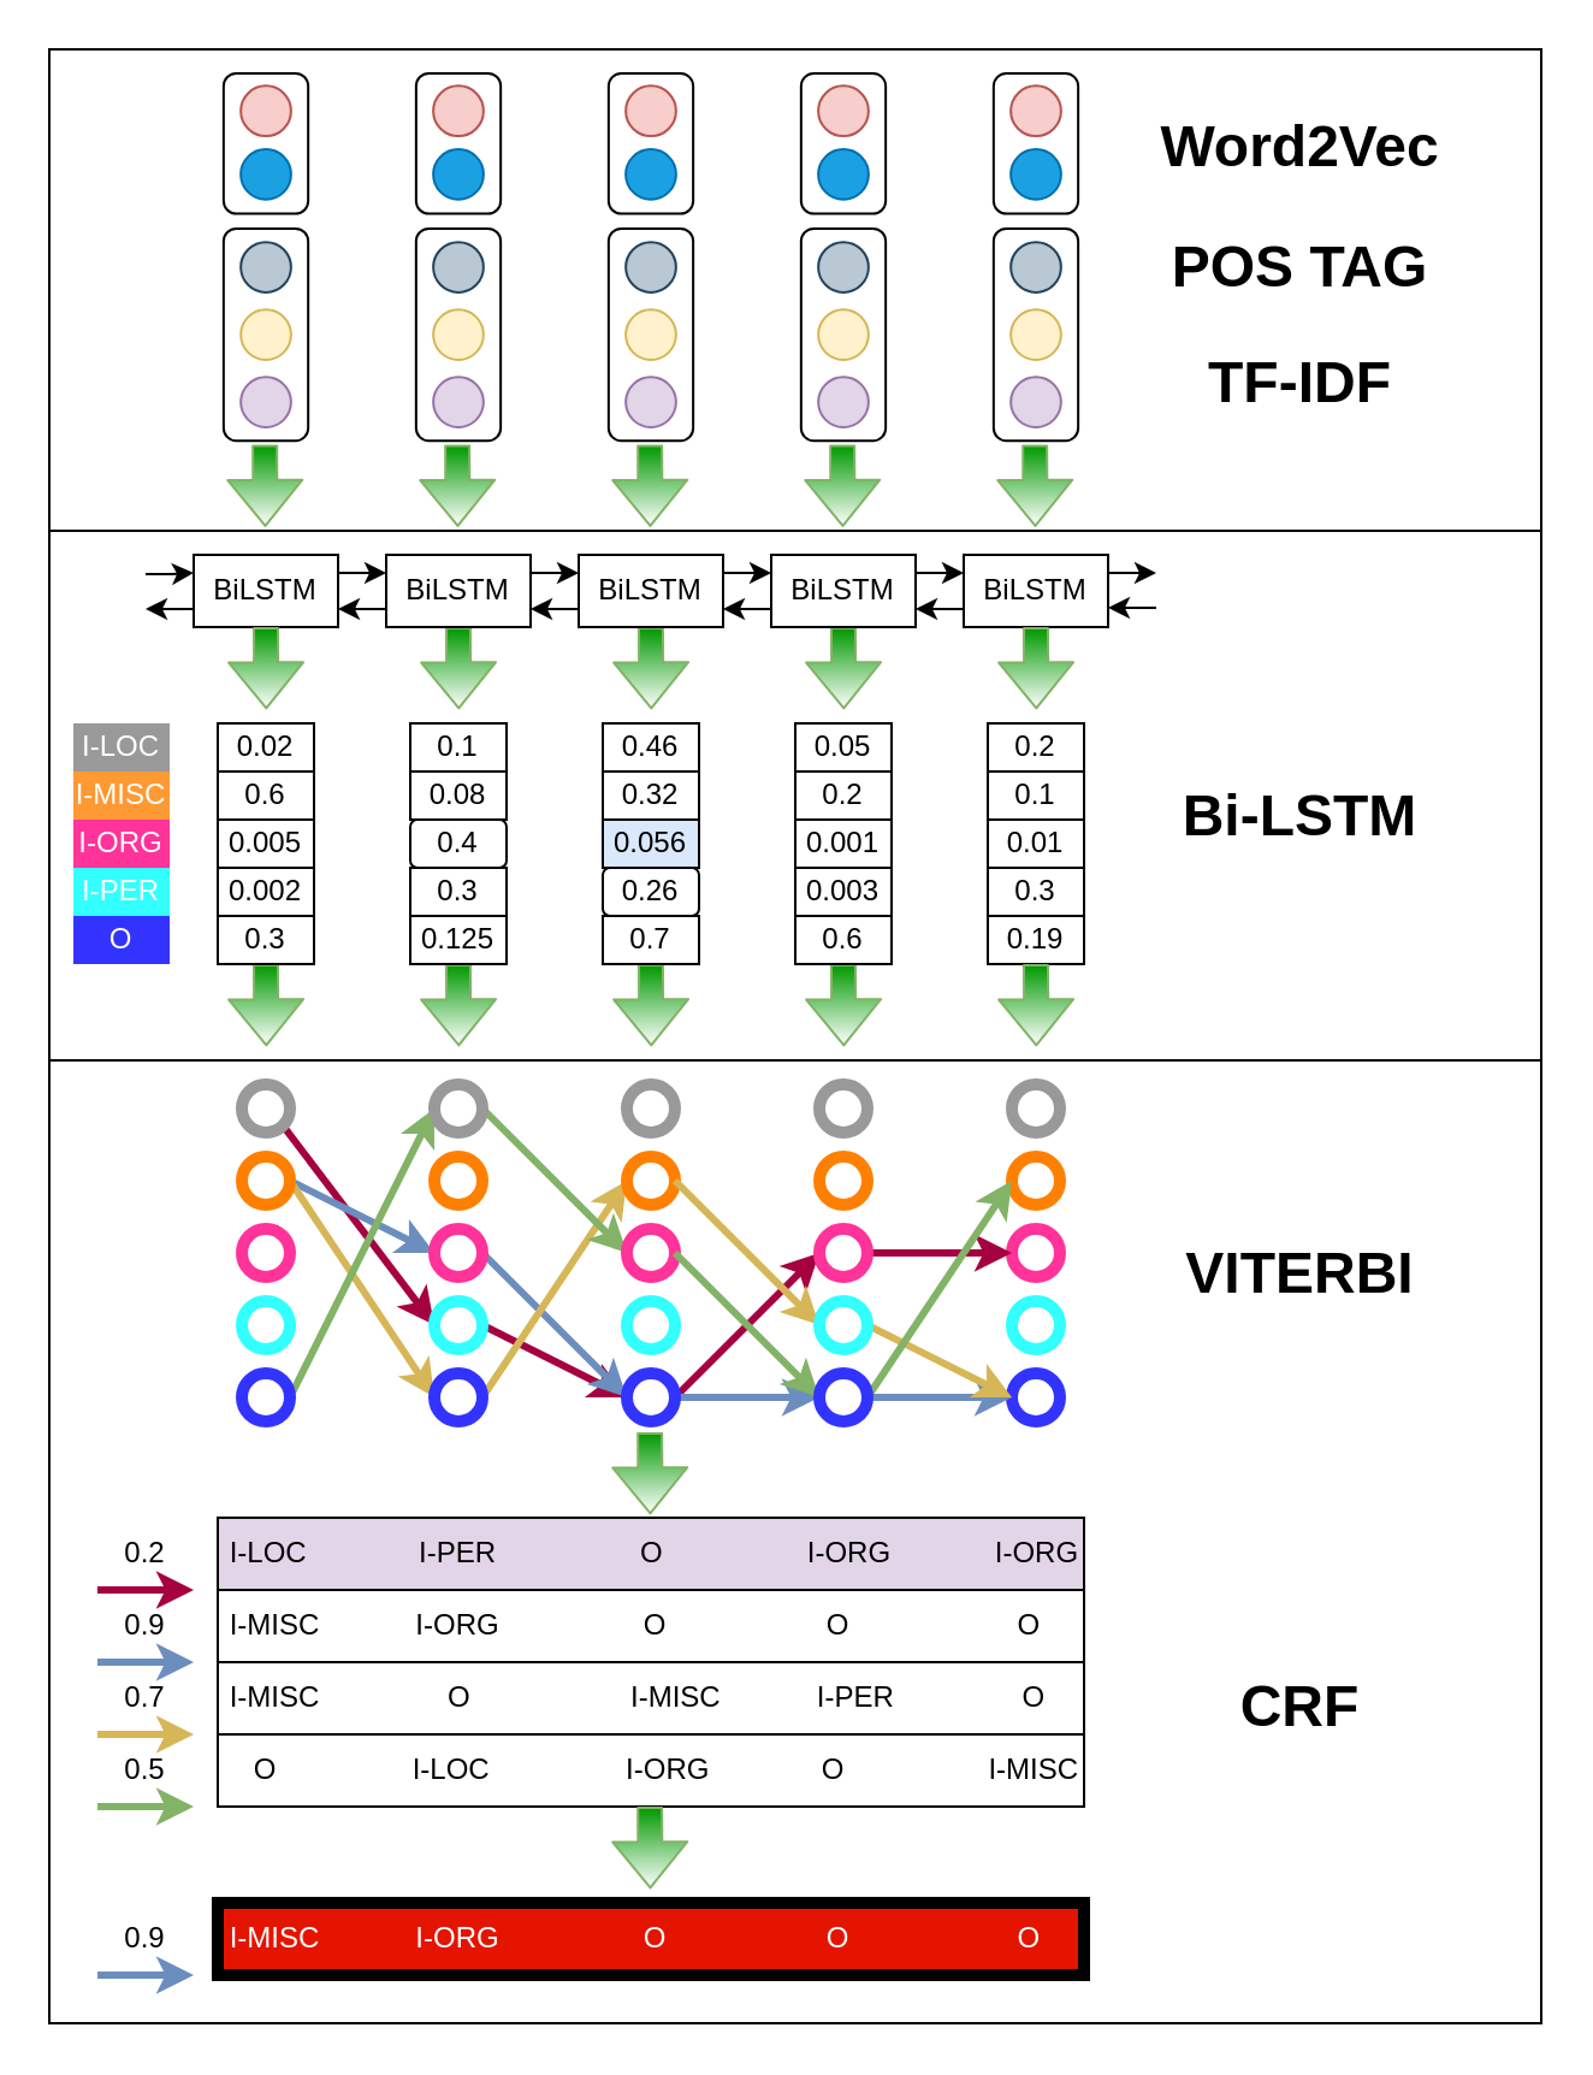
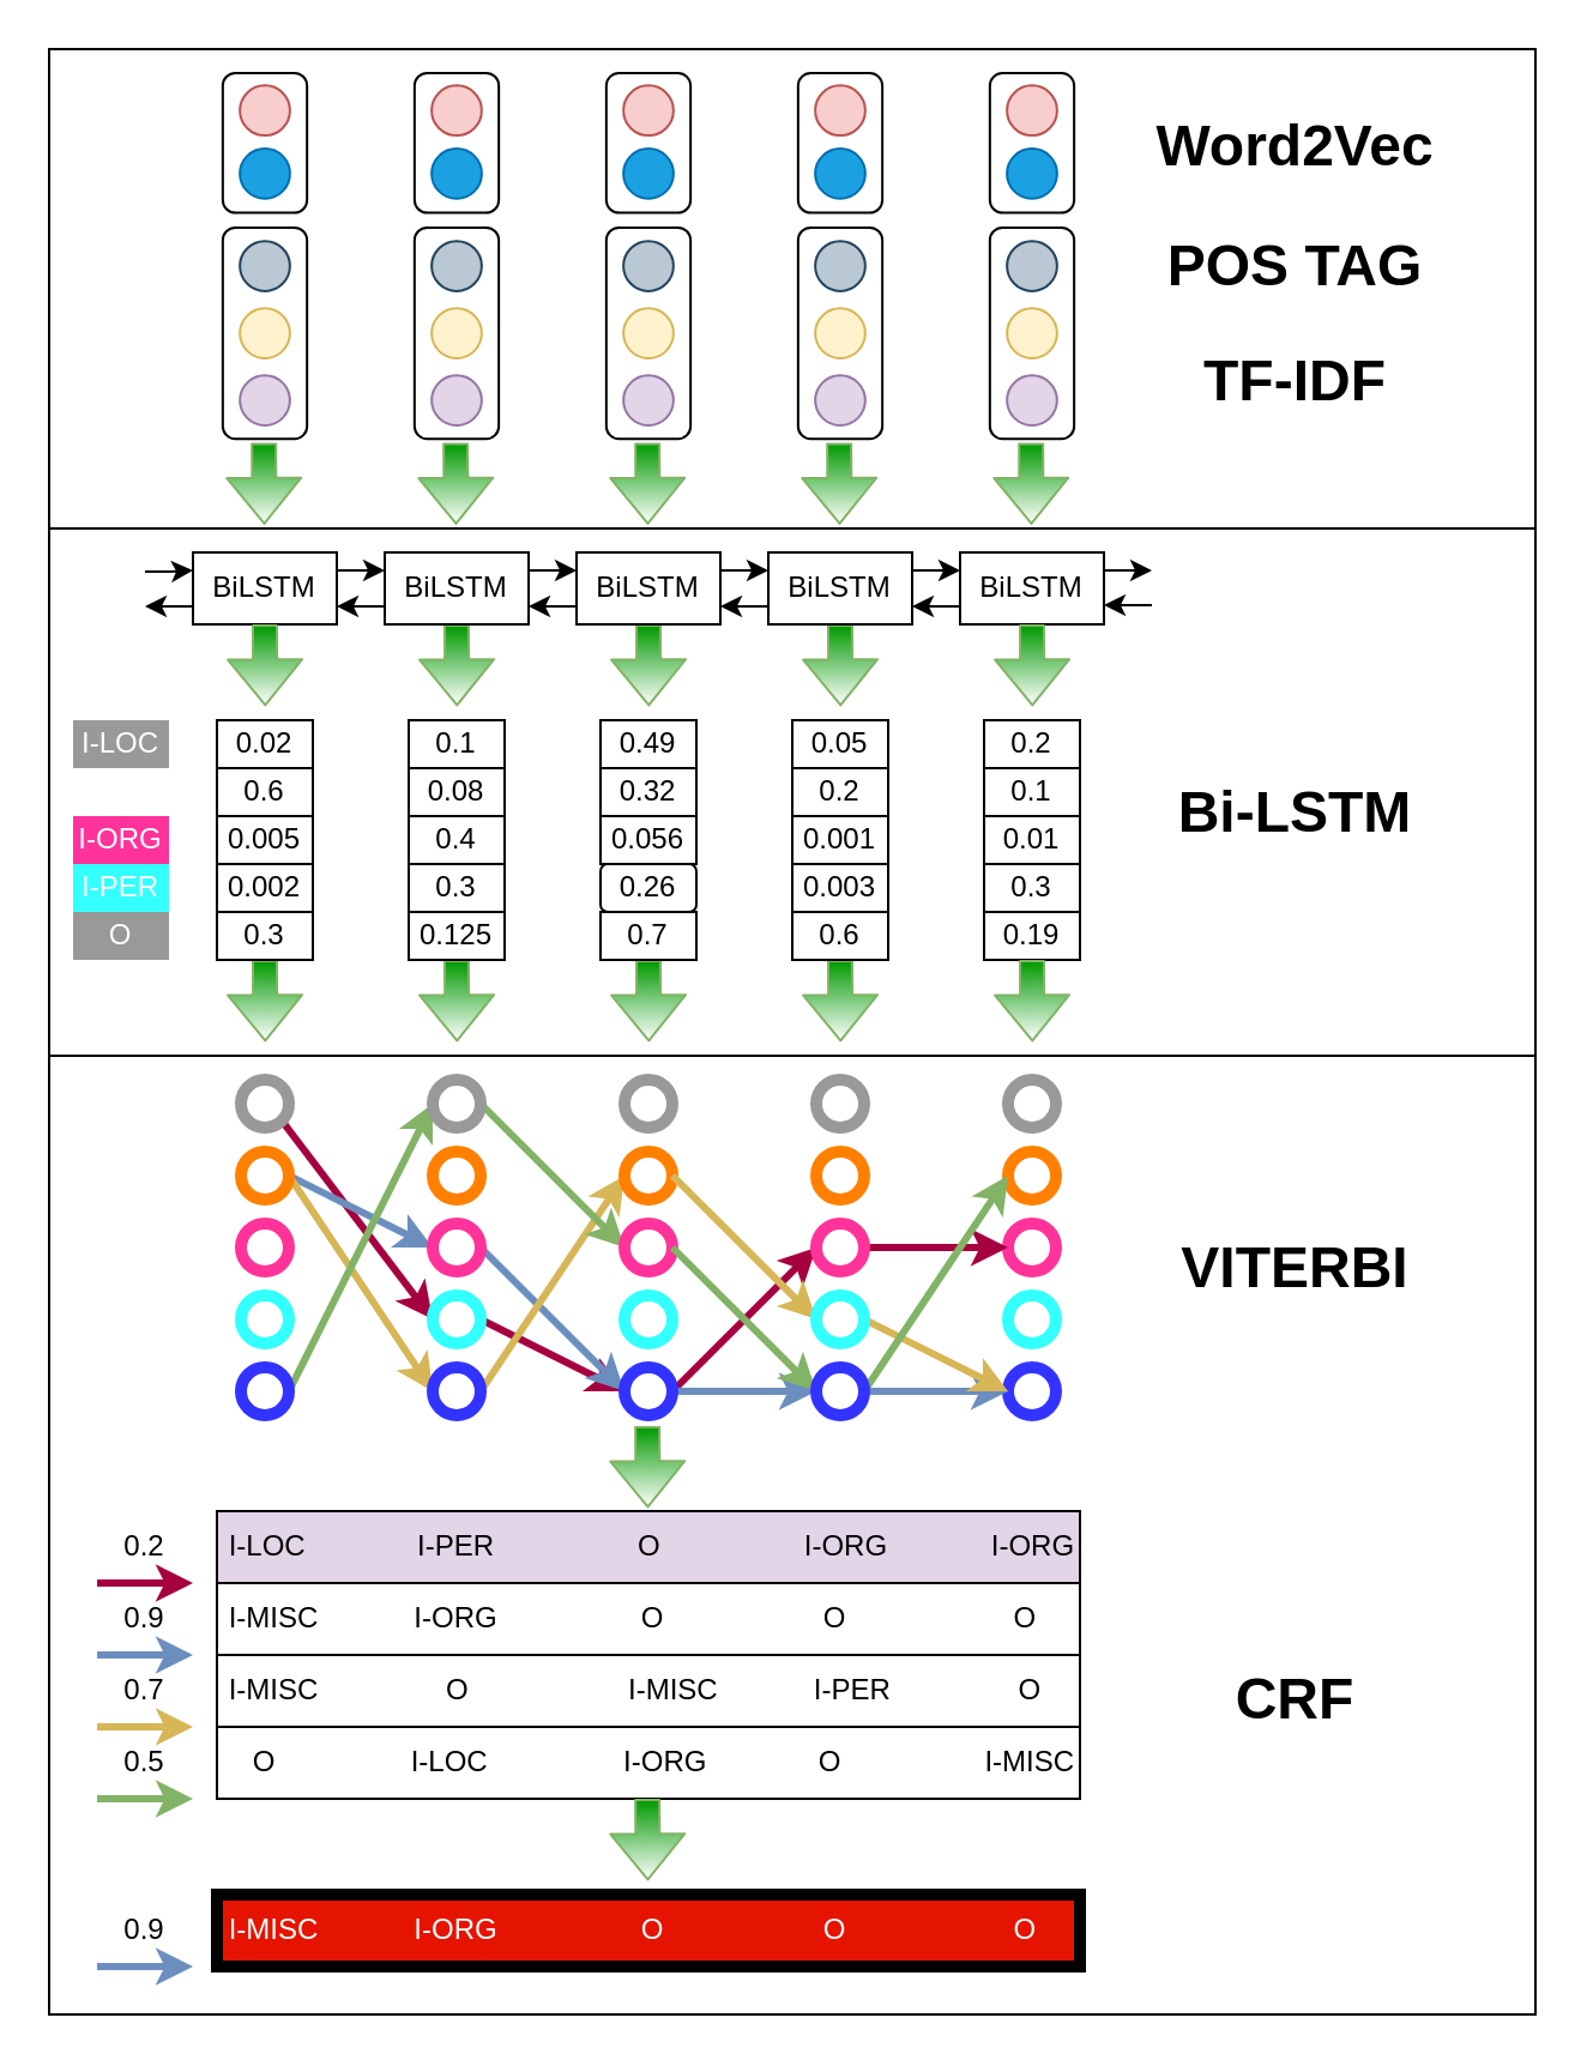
- <mxCell id="117" value="&lt;span&gt;0.46&lt;/span&gt;" style="rounded=0;whiteSpace=wrap;html=1;" vertex="1" parent="116"><mxGeometry width="40" height="20" as="geometry" /></mxCell>
+ <mxCell id="117" value="&lt;span&gt;0.49&lt;/span&gt;" style="rounded=0;whiteSpace=wrap;html=1;" vertex="1" parent="116"><mxGeometry width="40" height="20" as="geometry" /></mxCell>
- <mxCell id="180" value="&lt;span&gt;I-MISC&lt;/span&gt;" style="rounded=0;whiteSpace=wrap;html=1;fillColor=#FF9933;strokeColor=none;fontColor=#FFFFFF;" vertex="1" parent="1"><mxGeometry x="30" y="320" width="40" height="20" as="geometry" /></mxCell>
- <mxCell id="99" value="&lt;span&gt;0.4&lt;/span&gt;" style="whiteSpace=wrap;html=1;rounded=1;" vertex="1" parent="94"><mxGeometry y="40" width="40" height="20" as="geometry" /></mxCell>
+ <mxCell id="99" value="&lt;span&gt;0.4&lt;/span&gt;" style="rounded=0;whiteSpace=wrap;html=1;" vertex="1" parent="94"><mxGeometry y="40" width="40" height="20" as="geometry" /></mxCell>
- <mxCell id="121" value="&lt;span&gt;0.056&lt;/span&gt;" style="rounded=0;whiteSpace=wrap;html=1;fillColor=#dae8fc;" vertex="1" parent="116"><mxGeometry y="40" width="40" height="20" as="geometry" /></mxCell>
+ <mxCell id="121" value="&lt;span&gt;0.056&lt;/span&gt;" style="rounded=0;whiteSpace=wrap;html=1;" vertex="1" parent="116"><mxGeometry y="40" width="40" height="20" as="geometry" /></mxCell>
- <mxCell id="181" value="&lt;span&gt;&lt;font color=&quot;#ffffff&quot;&gt;O&lt;/font&gt;&lt;/span&gt;" style="rounded=0;whiteSpace=wrap;html=1;strokeColor=none;fillColor=#3333FF;" vertex="1" parent="1"><mxGeometry x="30" y="380" width="40" height="20" as="geometry" /></mxCell>
+ <mxCell id="181" value="&lt;span&gt;&lt;font color=&quot;#ffffff&quot;&gt;O&lt;/font&gt;&lt;/span&gt;" style="rounded=0;whiteSpace=wrap;html=1;strokeColor=none;fillColor=#999999;" vertex="1" parent="1"><mxGeometry x="30" y="380" width="40" height="20" as="geometry" /></mxCell>
